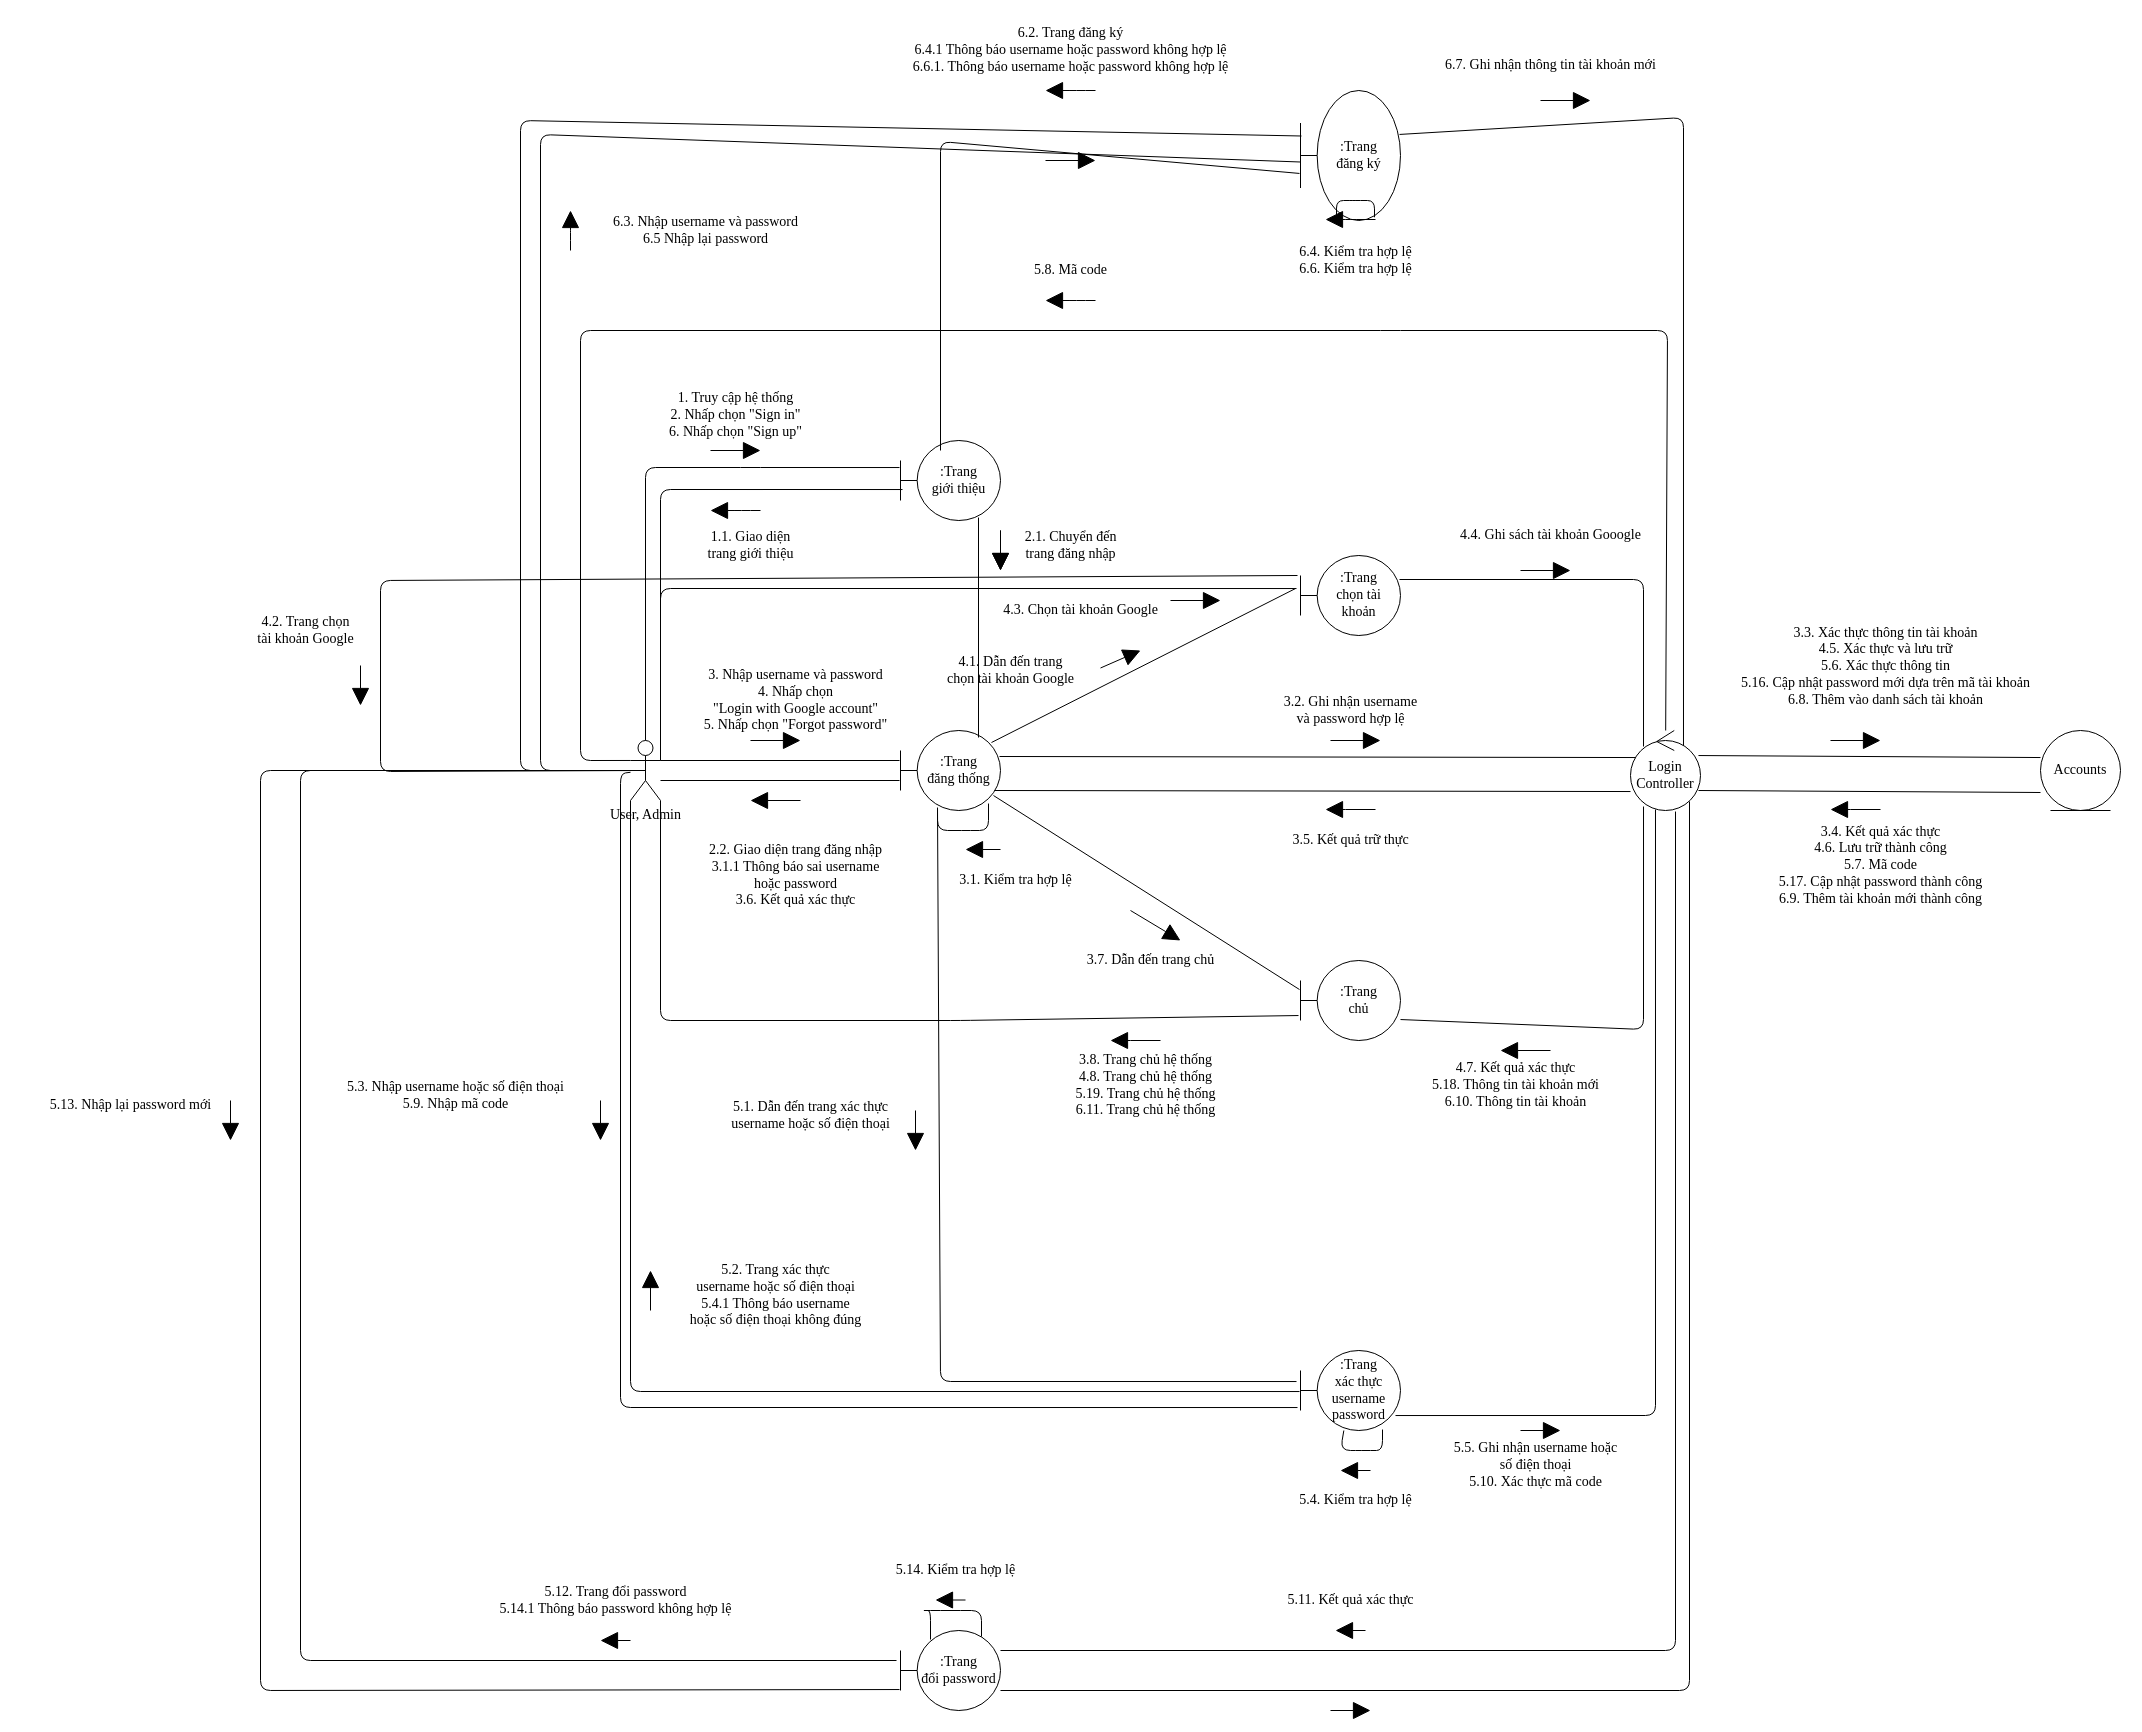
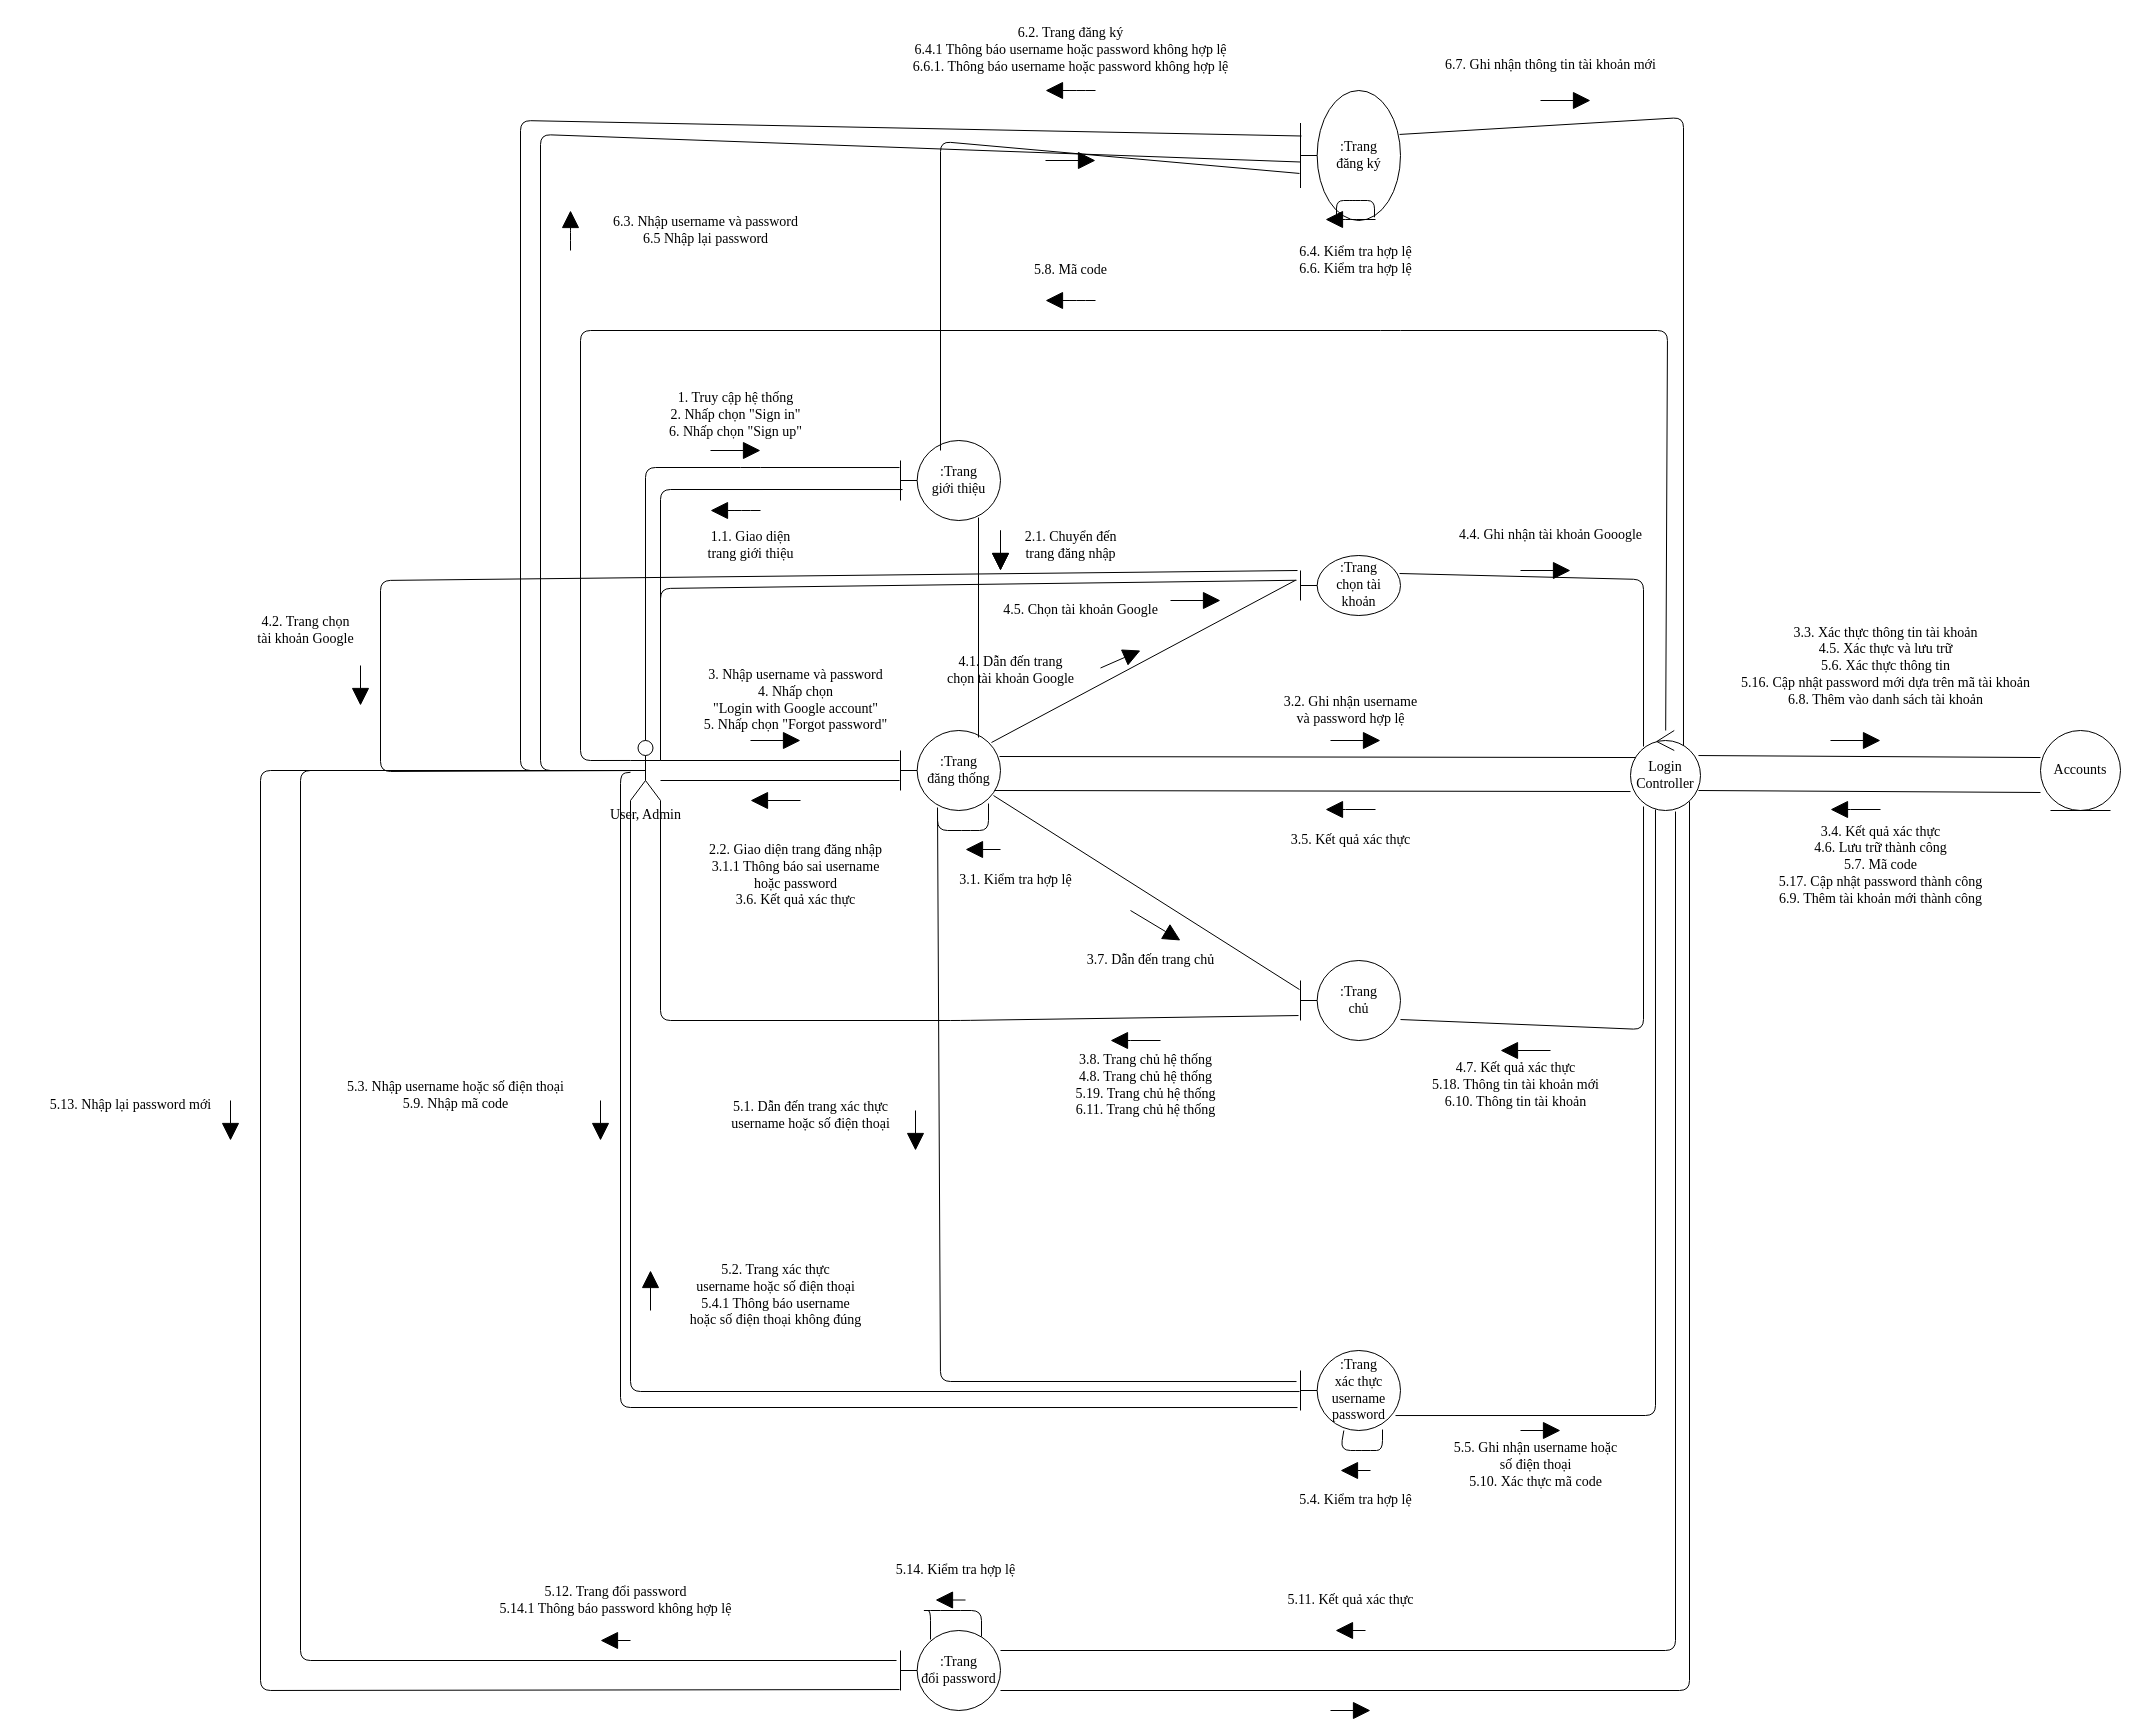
- <mxCell id="57" value="4.4. Ghi sách tài khoản Gooogle" style="text;html=1;align=center;verticalAlign=middle;resizable=0;points=[];autosize=1;fontFamily=Verdana;fontSize=14;" parent="1" vertex="1"><mxGeometry x="1430" y="525" width="240" height="20" as="geometry" /></mxCell>
+ <mxCell id="57" value="4.4. Ghi nhận tài khoản Gooogle" style="text;html=1;align=center;verticalAlign=middle;resizable=0;points=[];autosize=1;fontFamily=Verdana;fontSize=14;" parent="1" vertex="1"><mxGeometry x="1430" y="525" width="240" height="20" as="geometry" /></mxCell>
- <mxCell id="7" value="&lt;div style=&quot;font-size: 14px;&quot;&gt;:Trang&lt;/div&gt;&lt;div style=&quot;font-size: 14px;&quot;&gt;chọn tài &lt;br style=&quot;font-size: 14px;&quot;&gt;&lt;/div&gt;&lt;div style=&quot;font-size: 14px;&quot;&gt;khoản&lt;br style=&quot;font-size: 14px;&quot;&gt;&lt;/div&gt;" style="shape=umlBoundary;whiteSpace=wrap;html=1;fontFamily=Verdana;fontSize=14;" parent="1" vertex="1"><mxGeometry x="1300" y="555" width="100" height="80" as="geometry" /></mxCell>
+ <mxCell id="7" value="&lt;div style=&quot;font-size: 14px;&quot;&gt;:Trang&lt;/div&gt;&lt;div style=&quot;font-size: 14px;&quot;&gt;chọn tài &lt;br style=&quot;font-size: 14px;&quot;&gt;&lt;/div&gt;&lt;div style=&quot;font-size: 14px;&quot;&gt;khoản&lt;br style=&quot;font-size: 14px;&quot;&gt;&lt;/div&gt;" style="shape=umlBoundary;whiteSpace=wrap;html=1;fontFamily=Verdana;fontSize=14;" parent="1" vertex="1"><mxGeometry x="1300" y="555" width="100" height="60" as="geometry" /></mxCell>
- <mxCell id="54" value="4.3. Chọn tài khoản Google" style="text;html=1;align=center;verticalAlign=middle;resizable=0;points=[];autosize=1;fontFamily=Verdana;fontSize=14;" parent="1" vertex="1"><mxGeometry x="975" y="600" width="210" height="20" as="geometry" /></mxCell>
+ <mxCell id="54" value="4.5. Chọn tài khoản Google" style="text;html=1;align=center;verticalAlign=middle;resizable=0;points=[];autosize=1;fontFamily=Verdana;fontSize=14;" parent="1" vertex="1"><mxGeometry x="975" y="600" width="210" height="20" as="geometry" /></mxCell>
- <mxCell id="38" value="&lt;div&gt;3.5. Kết quả trữ thực&lt;/div&gt;" style="text;html=1;align=center;verticalAlign=middle;resizable=0;points=[];autosize=1;fontFamily=Verdana;fontSize=14;" parent="1" vertex="1"><mxGeometry x="1265" y="830" width="170" height="20" as="geometry" /></mxCell>
+ <mxCell id="38" value="&lt;div&gt;3.5. Kết quả xác thực&lt;/div&gt;" style="text;html=1;align=center;verticalAlign=middle;resizable=0;points=[];autosize=1;fontFamily=Verdana;fontSize=14;" parent="1" vertex="1"><mxGeometry x="1265" y="830" width="170" height="20" as="geometry" /></mxCell>
